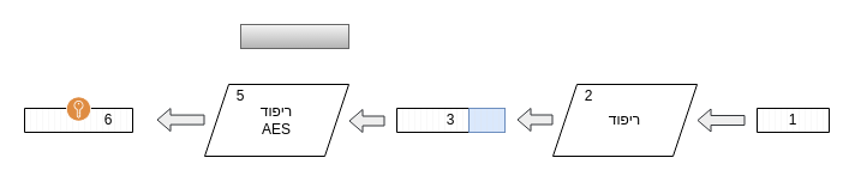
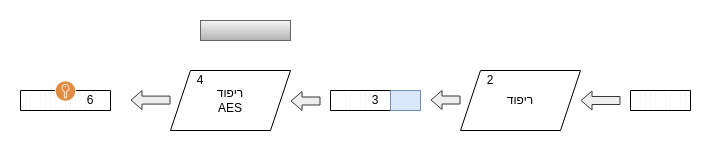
- <mxCell id="17" value="5" style="text;html=1;strokeColor=none;fillColor=none;align=center;verticalAlign=middle;whiteSpace=wrap;rounded=0;" vertex="1" parent="1"><mxGeometry x="180" y="70" width="40" height="20" as="geometry" /></mxCell>
+ <mxCell id="17" value="4" style="text;html=1;strokeColor=none;fillColor=none;align=center;verticalAlign=middle;whiteSpace=wrap;rounded=0;" vertex="1" parent="1"><mxGeometry x="180" y="70" width="40" height="20" as="geometry" /></mxCell>
- <mxCell id="14" value="1" style="text;html=1;strokeColor=none;fillColor=none;align=center;verticalAlign=middle;whiteSpace=wrap;rounded=0;" vertex="1" parent="1"><mxGeometry x="640" y="90" width="40" height="20" as="geometry" /></mxCell>
